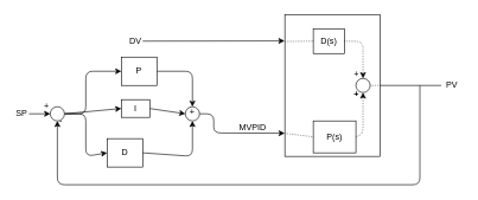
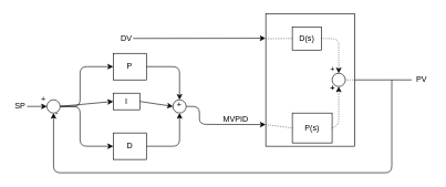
- <mxCell id="33" value="D" style="rounded=0;whiteSpace=wrap;html=1;" vertex="1" parent="1"><mxGeometry x="150" y="195" width="50" height="40" as="geometry" /></mxCell>
+ <mxCell id="33" value="D" style="rounded=0;whiteSpace=wrap;html=1;" vertex="1" parent="1"><mxGeometry x="170" y="200" width="50" height="40" as="geometry" /></mxCell>
